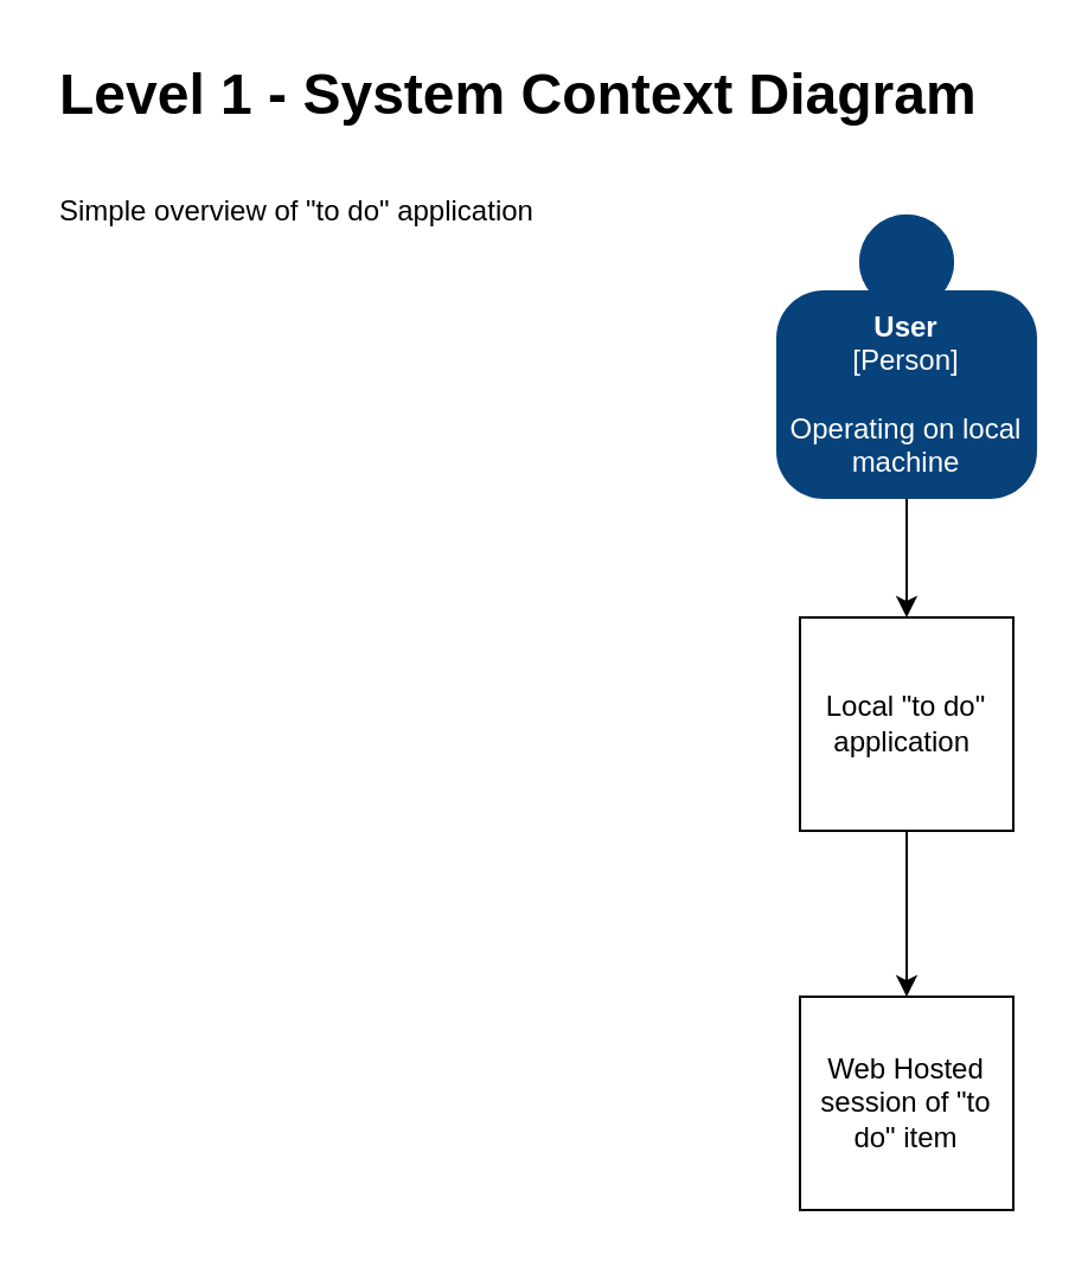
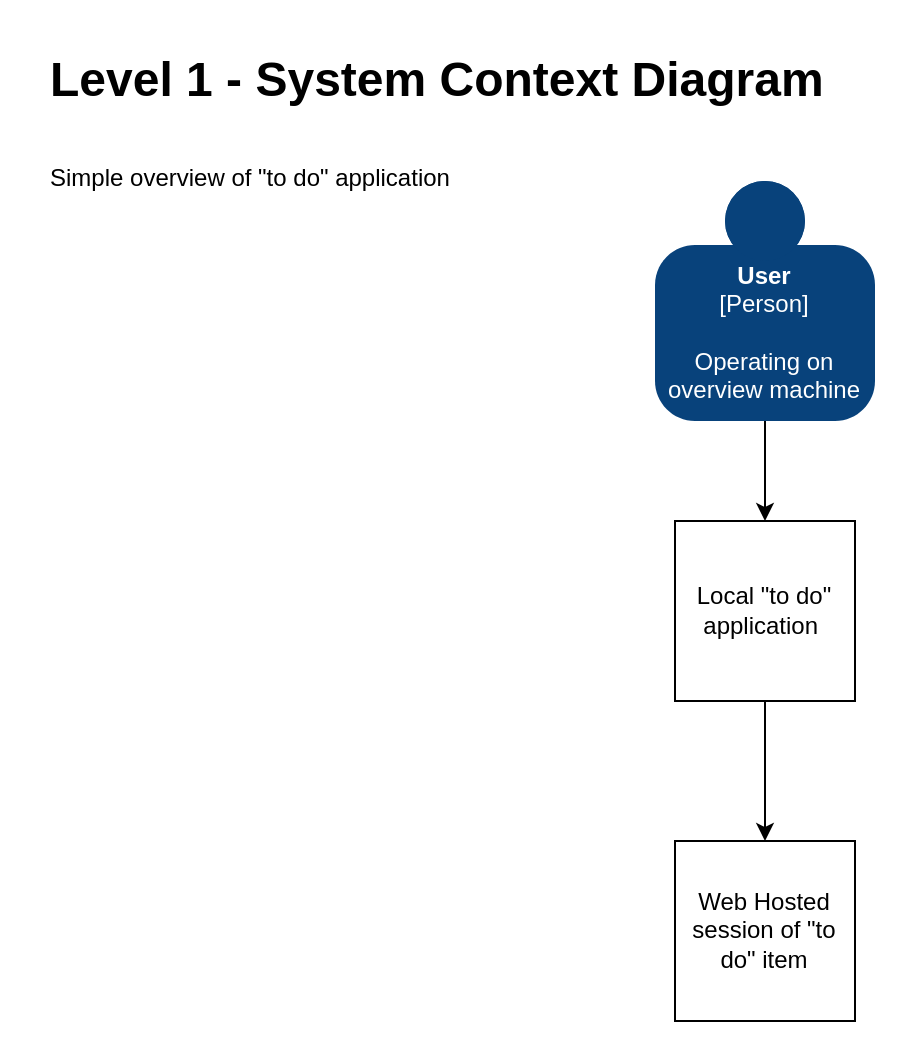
- <mxCell id="7" value="&lt;b&gt;User&lt;/b&gt;&lt;div&gt;[Person]&lt;/div&gt;&lt;br&gt;&lt;div&gt;Operating on local machine&lt;/div&gt;" style="html=1;dashed=0;whitespace=wrap;fillColor=#08427b;strokeColor=none;fontColor=#ffffff;shape=mxgraph.c4.person;align=center;metaEdit=1;points=[[0.5,0,0],[1,0.5,0],[1,0.75,0],[0.75,1,0],[0.5,1,0],[0.25,1,0],[0,0.75,0],[0,0.5,0]];metaData={&quot;c4Type&quot;:{&quot;editable&quot;:false}};whiteSpace=wrap;" parent="1" vertex="1"><mxGeometry x="327" y="90" width="110" height="120" as="geometry" /></mxCell>
+ <mxCell id="7" value="&lt;b&gt;User&lt;/b&gt;&lt;div&gt;[Person]&lt;/div&gt;&lt;br&gt;&lt;div&gt;Operating on overview machine&lt;/div&gt;" style="html=1;dashed=0;whitespace=wrap;fillColor=#08427b;strokeColor=none;fontColor=#ffffff;shape=mxgraph.c4.person;align=center;metaEdit=1;points=[[0.5,0,0],[1,0.5,0],[1,0.75,0],[0.75,1,0],[0.5,1,0],[0.25,1,0],[0,0.75,0],[0,0.5,0]];metaData={&quot;c4Type&quot;:{&quot;editable&quot;:false}};whiteSpace=wrap;" parent="1" vertex="1"><mxGeometry x="327" y="90" width="110" height="120" as="geometry" /></mxCell>
